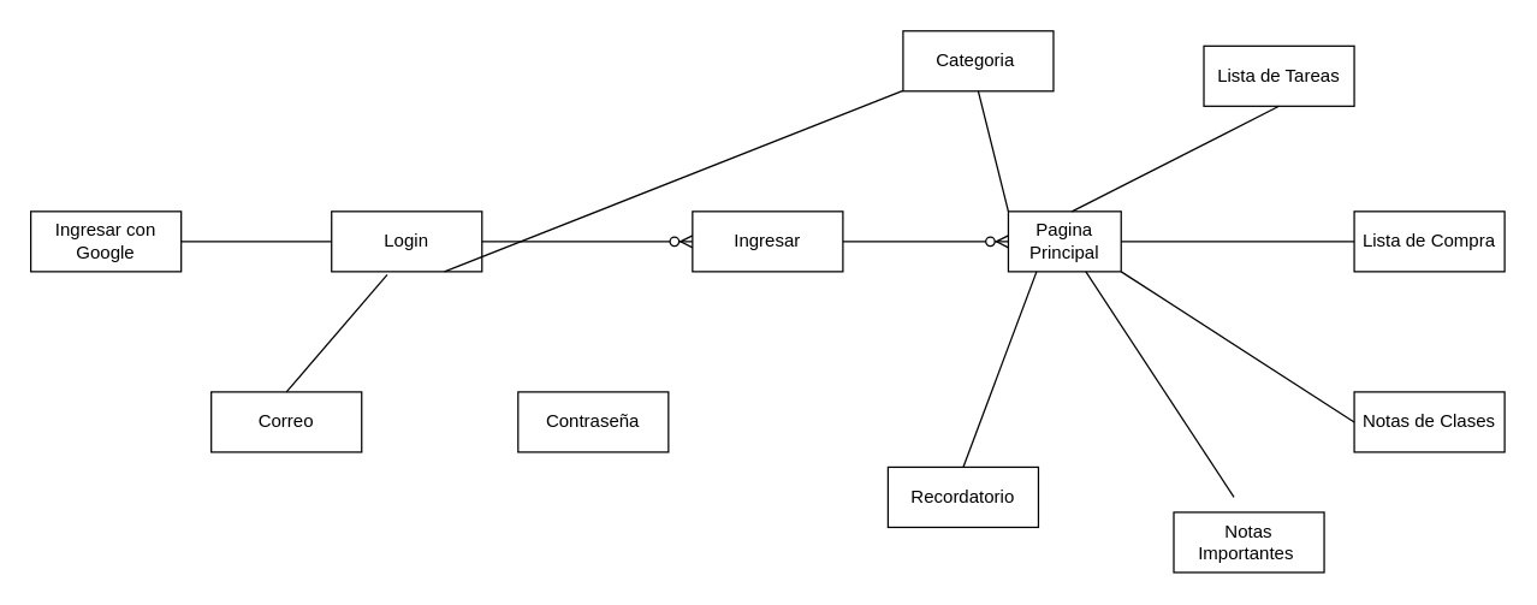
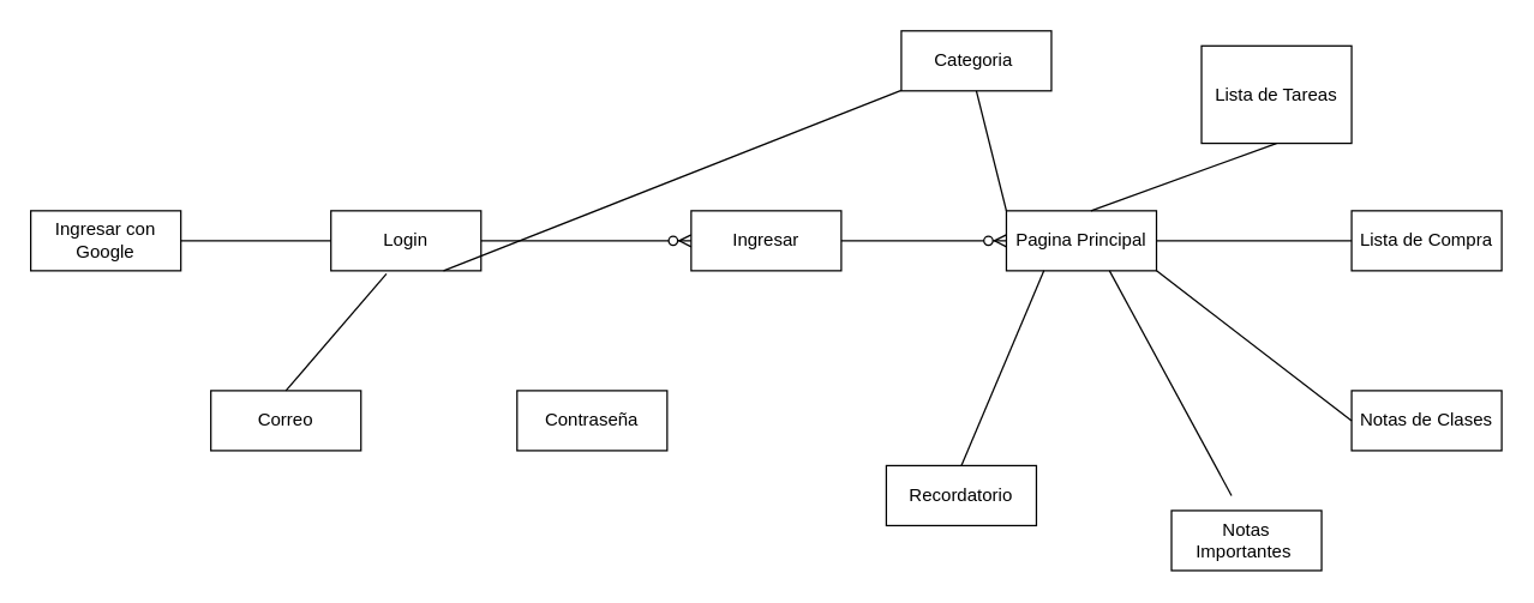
- <mxCell id="13" value="Lista de Tareas" style="whiteSpace=wrap;html=1;align=center;" vertex="1" parent="1"><mxGeometry x="800" y="30" width="100" height="40" as="geometry" /></mxCell>
+ <mxCell id="13" value="Lista de Tareas" style="whiteSpace=wrap;html=1;align=center;" vertex="1" parent="1"><mxGeometry x="800" y="30" width="100" height="65" as="geometry" /></mxCell>
- <mxCell id="11" value="Pagina Principal" style="whiteSpace=wrap;html=1;align=center;" vertex="1" parent="1"><mxGeometry x="670" y="140" width="75" height="40" as="geometry" /></mxCell>
+ <mxCell id="11" value="Pagina Principal" style="whiteSpace=wrap;html=1;align=center;" vertex="1" parent="1"><mxGeometry x="670" y="140" width="100" height="40" as="geometry" /></mxCell>
